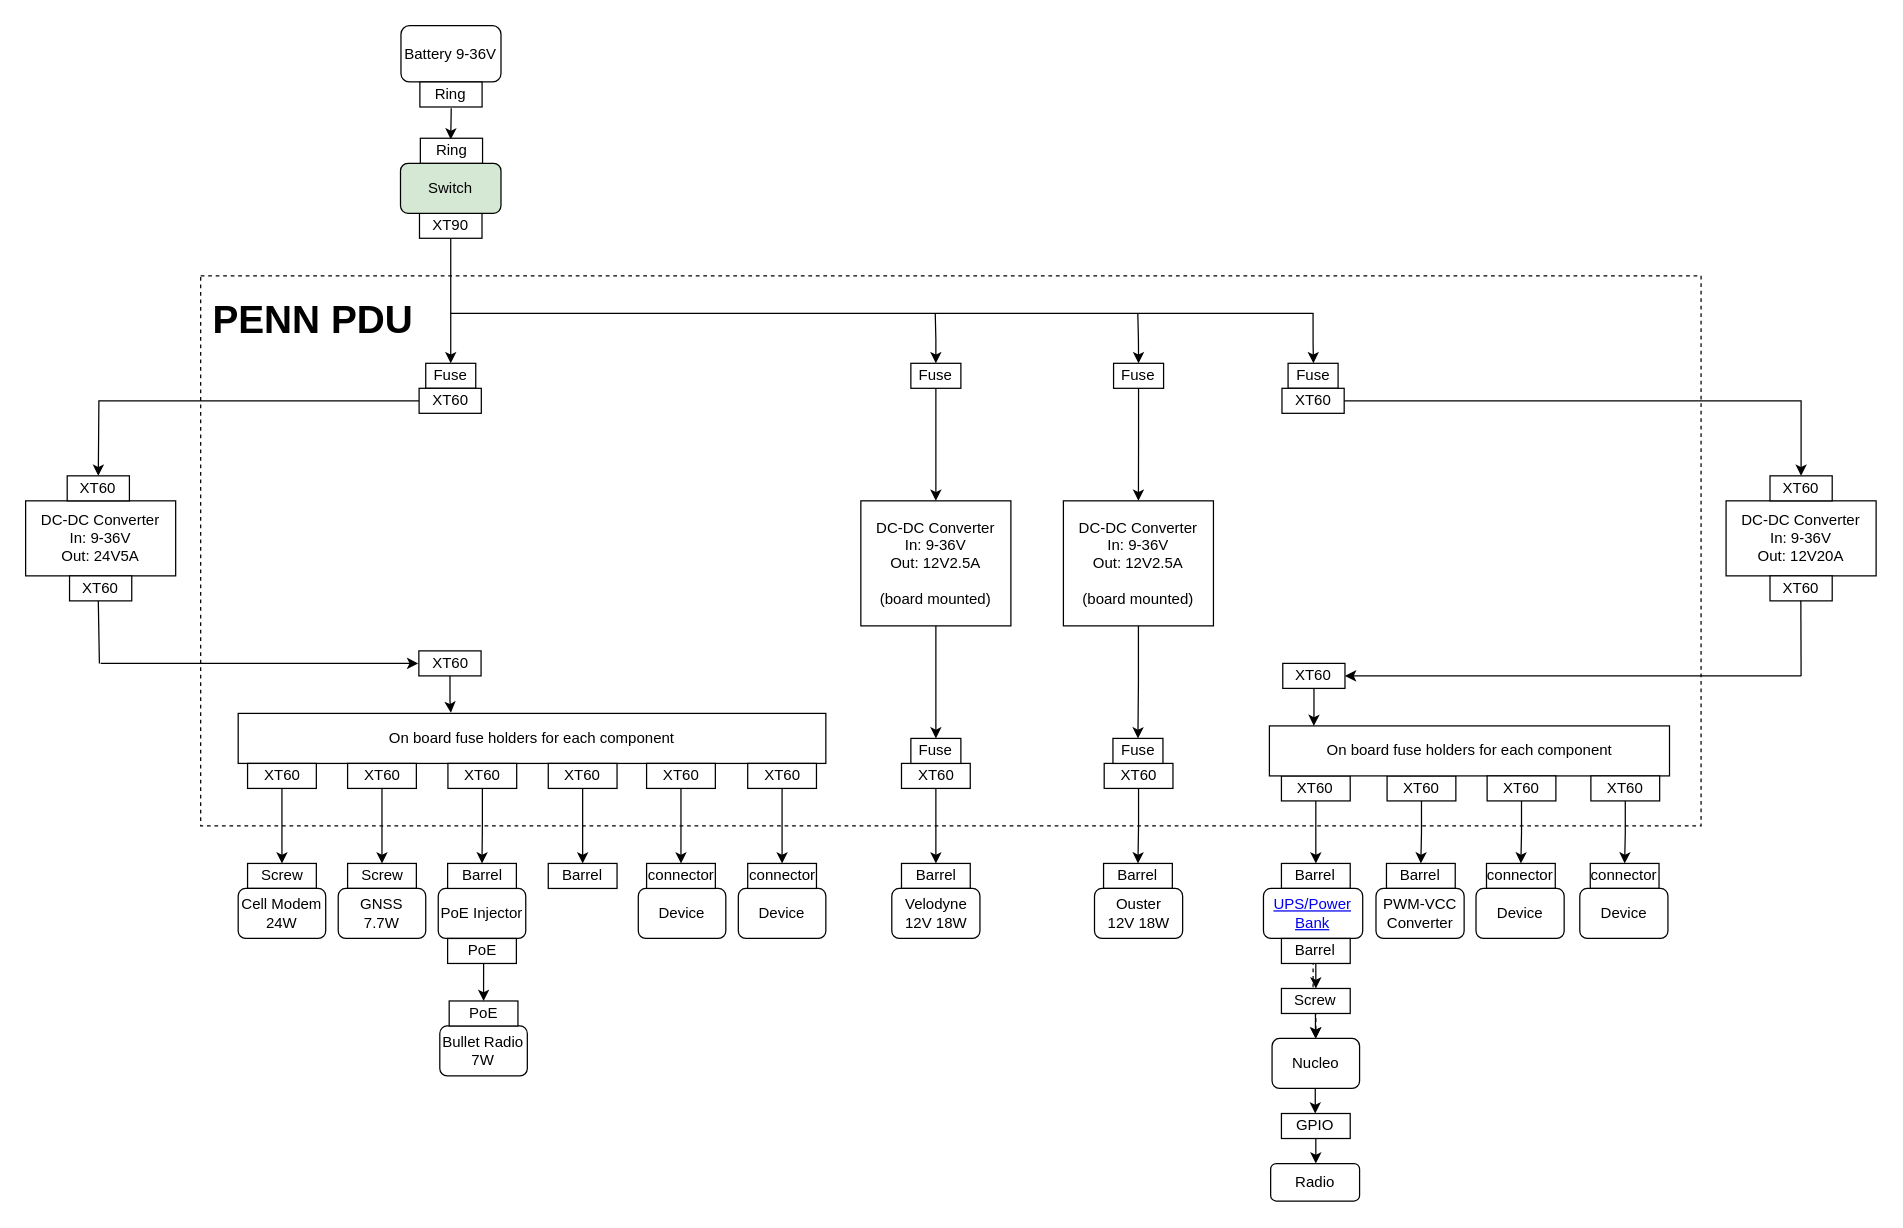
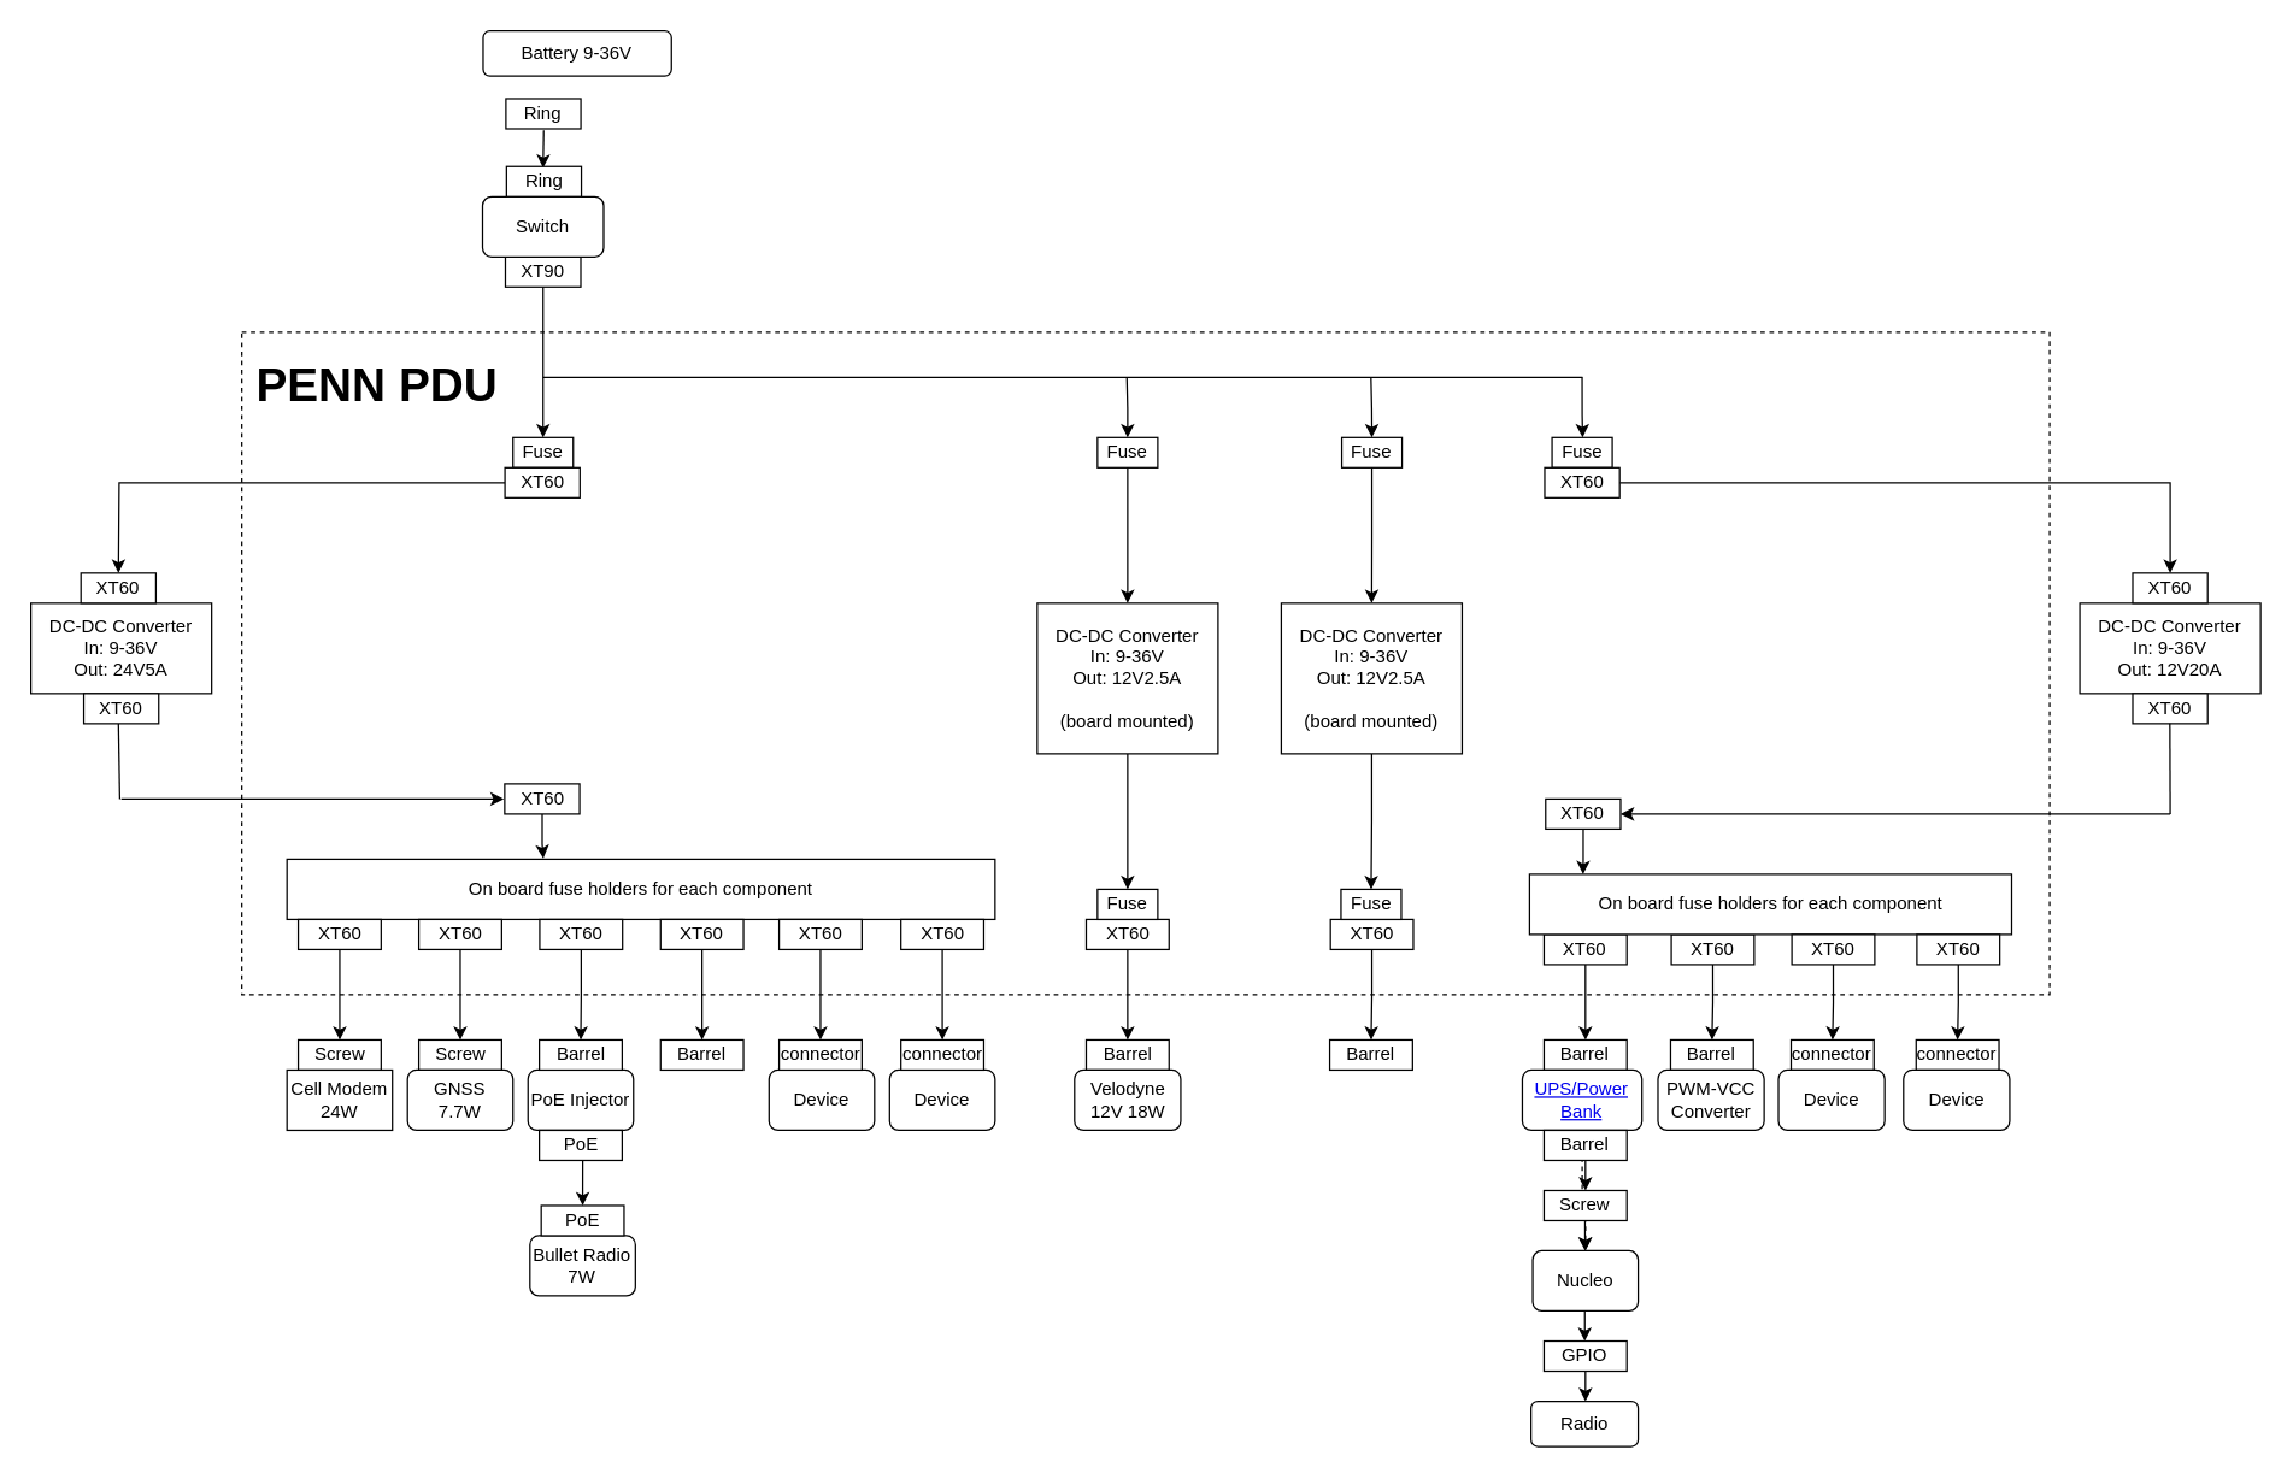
- <mxCell id="24" value="Battery 9-36V" style="rounded=1;whiteSpace=wrap;html=1;" vertex="1" parent="1"><mxGeometry x="320.19" y="20" width="80" height="45" as="geometry" /></mxCell>
+ <mxCell id="24" value="Battery 9-36V" style="rounded=1;whiteSpace=wrap;html=1;" vertex="1" parent="1"><mxGeometry x="320.19" y="20" width="125" height="30" as="geometry" /></mxCell>
- <mxCell id="26" value="Switch" style="rounded=1;whiteSpace=wrap;html=1;fillColor=#d5e8d4;" vertex="1" parent="1"><mxGeometry x="319.81" y="130" width="80.38" height="40" as="geometry" /></mxCell>
+ <mxCell id="26" value="Switch" style="rounded=1;whiteSpace=wrap;html=1;" vertex="1" parent="1"><mxGeometry x="319.81" y="130" width="80.38" height="40" as="geometry" /></mxCell>
- <mxCell id="55" value="Cell Modem&lt;br&gt;24W" style="rounded=1;whiteSpace=wrap;html=1;" vertex="1" parent="1"><mxGeometry x="190" y="710" width="70" height="40" as="geometry" /></mxCell>
+ <mxCell id="55" value="Cell Modem&lt;br&gt;24W" style="whiteSpace=wrap;html=1;rounded=0;" vertex="1" parent="1"><mxGeometry x="190" y="710" width="70" height="40" as="geometry" /></mxCell>
- <mxCell id="74" value="Ouster&lt;br&gt;12V 18W" style="rounded=1;whiteSpace=wrap;html=1;" vertex="1" parent="1"><mxGeometry x="874.87" y="710" width="70.5" height="40" as="geometry" /></mxCell>
